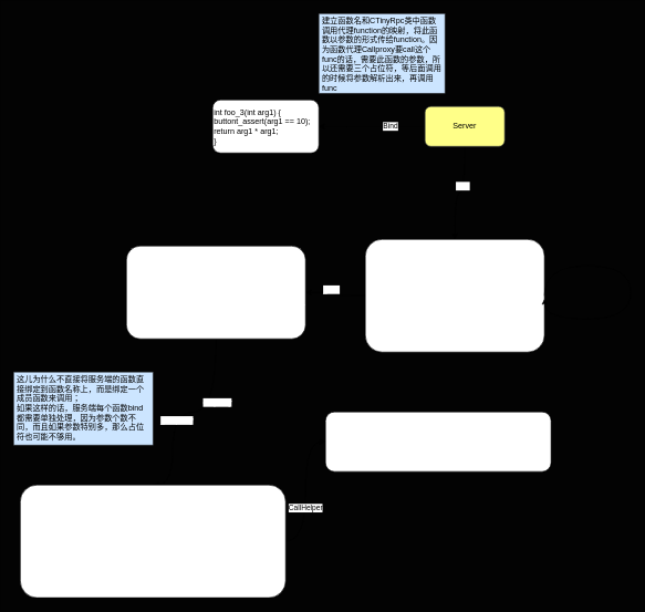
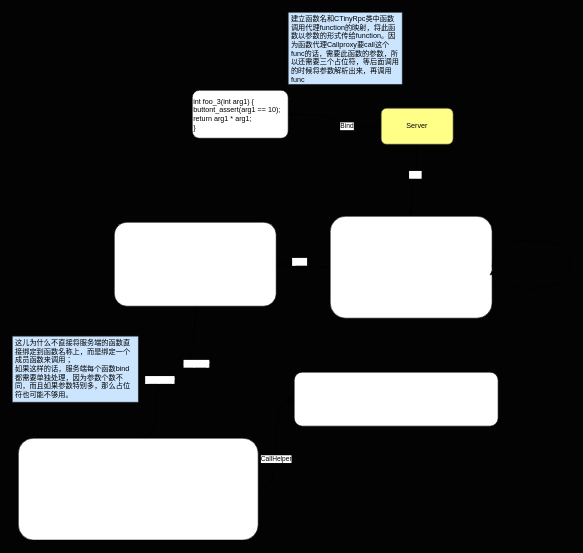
- <mxCell id="6" value="Server" style="rounded=1;whiteSpace=wrap;html=1;fillColor=#ffff88;strokeColor=#36393d;fontColor=#000000;" parent="1" vertex="1"><mxGeometry x="640" y="160" width="120" height="60" as="geometry" /></mxCell>
+ <mxCell id="6" value="Server" style="rounded=1;whiteSpace=wrap;html=1;fillColor=#ffff88;strokeColor=#36393d;fontColor=#000000;" parent="1" vertex="1"><mxGeometry x="635" y="180" width="120" height="60" as="geometry" /></mxCell>
